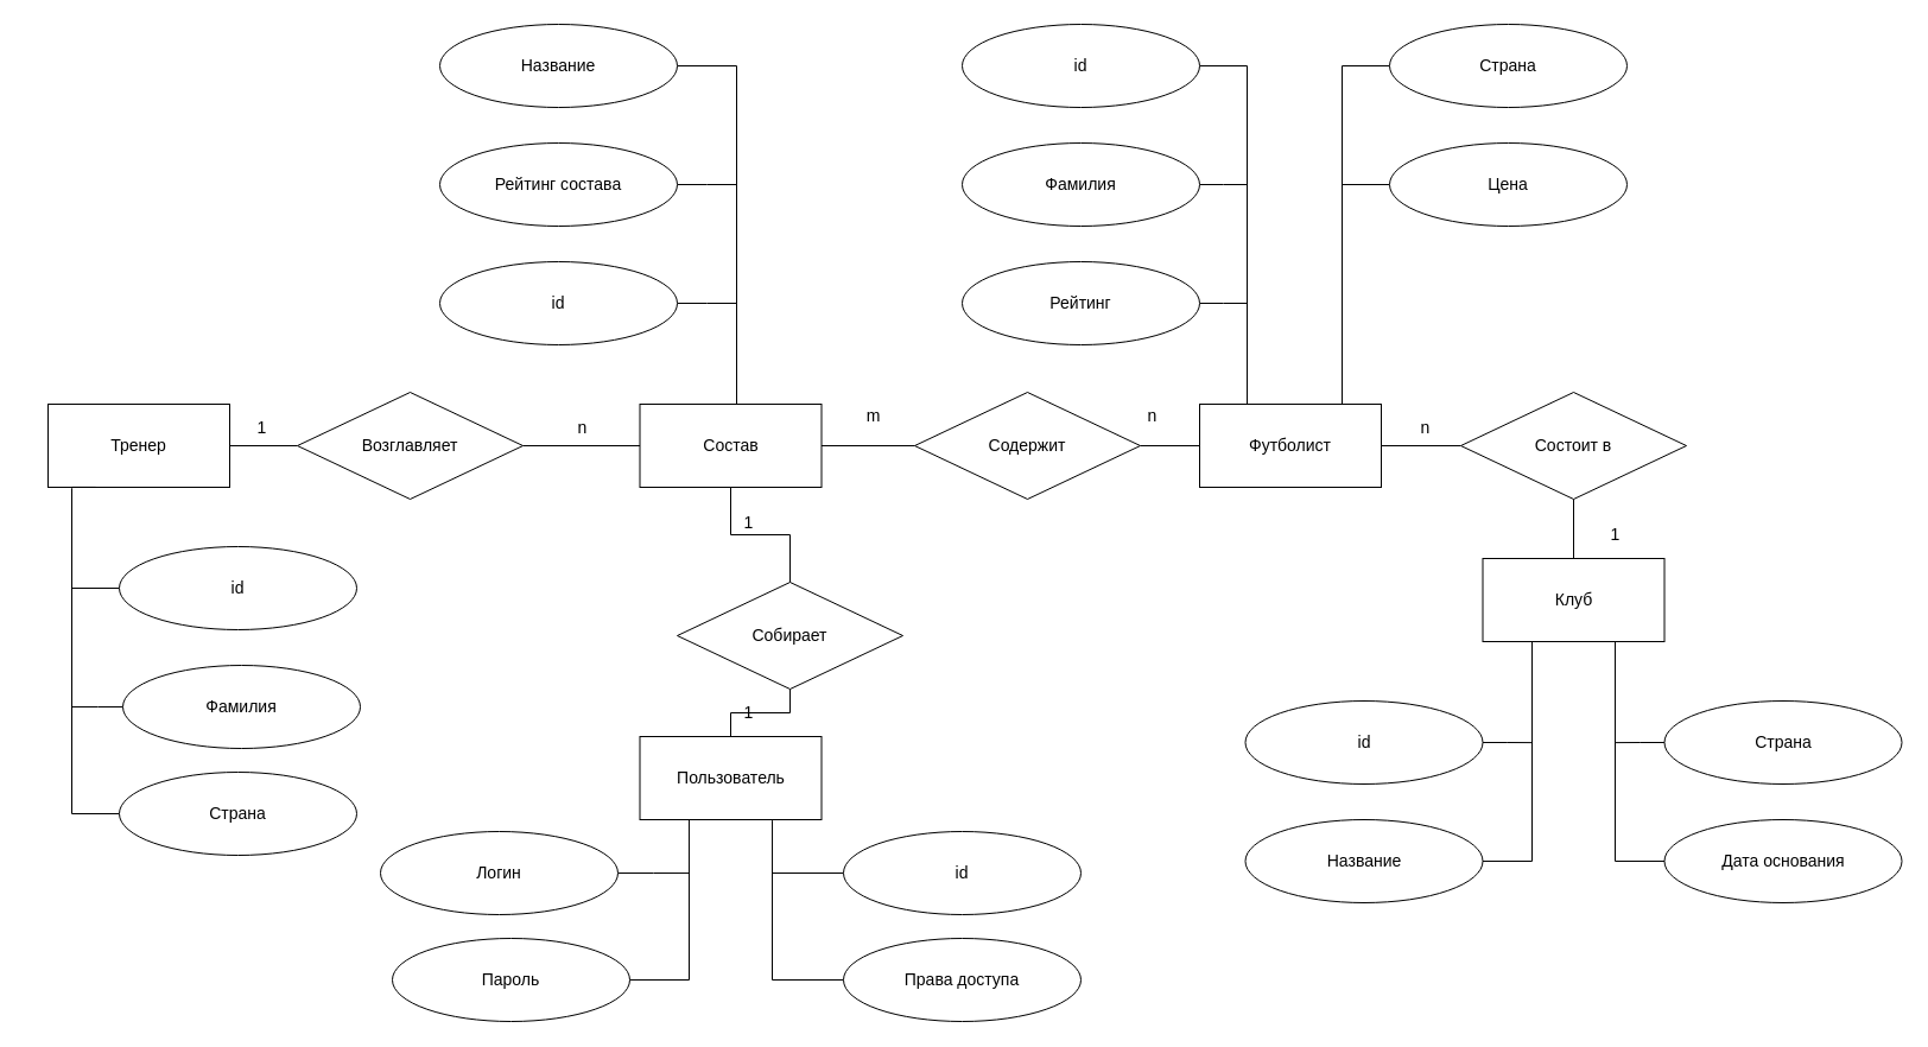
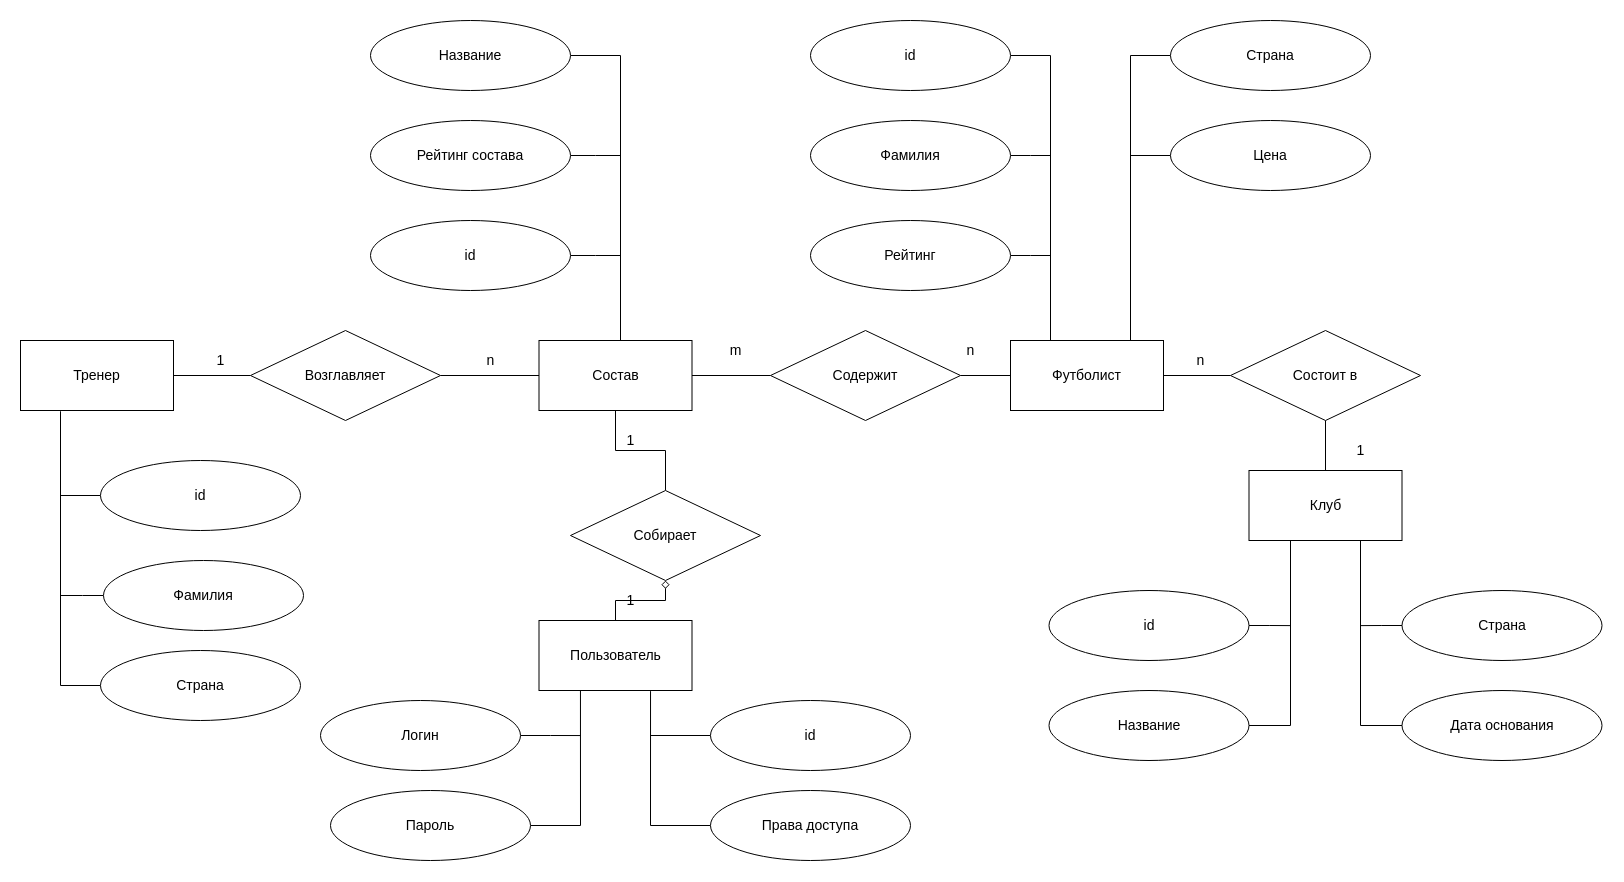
- <mxCell id="9" value="&lt;font style=&quot;font-size: 14px&quot;&gt;Тренер&lt;/font&gt;" style="rounded=0;whiteSpace=wrap;html=1;" vertex="1" parent="1"><mxGeometry x="40" y="340" width="153" height="70" as="geometry" /></mxCell>
+ <mxCell id="9" value="&lt;font style=&quot;font-size: 14px&quot;&gt;Тренер&lt;/font&gt;" style="rounded=0;whiteSpace=wrap;html=1;" vertex="1" parent="1"><mxGeometry x="20" y="340" width="153" height="70" as="geometry" /></mxCell>
- <mxCell id="2" style="edgeStyle=orthogonalEdgeStyle;rounded=0;html=1;exitX=0.5;exitY=0;exitDx=0;exitDy=0;entryX=0.5;entryY=1;entryDx=0;entryDy=0;fontSize=14;endArrow=none;endFill=0;" edge="1" parent="1" source="3" target="14"><mxGeometry relative="1" as="geometry" /></mxCell>
+ <mxCell id="2" style="edgeStyle=orthogonalEdgeStyle;rounded=0;html=1;exitX=0.5;exitY=0;exitDx=0;exitDy=0;entryX=0.5;entryY=1;entryDx=0;entryDy=0;fontSize=14;endArrow=diamond;endFill=0;" edge="1" parent="1" source="3" target="14"><mxGeometry relative="1" as="geometry" /></mxCell>
